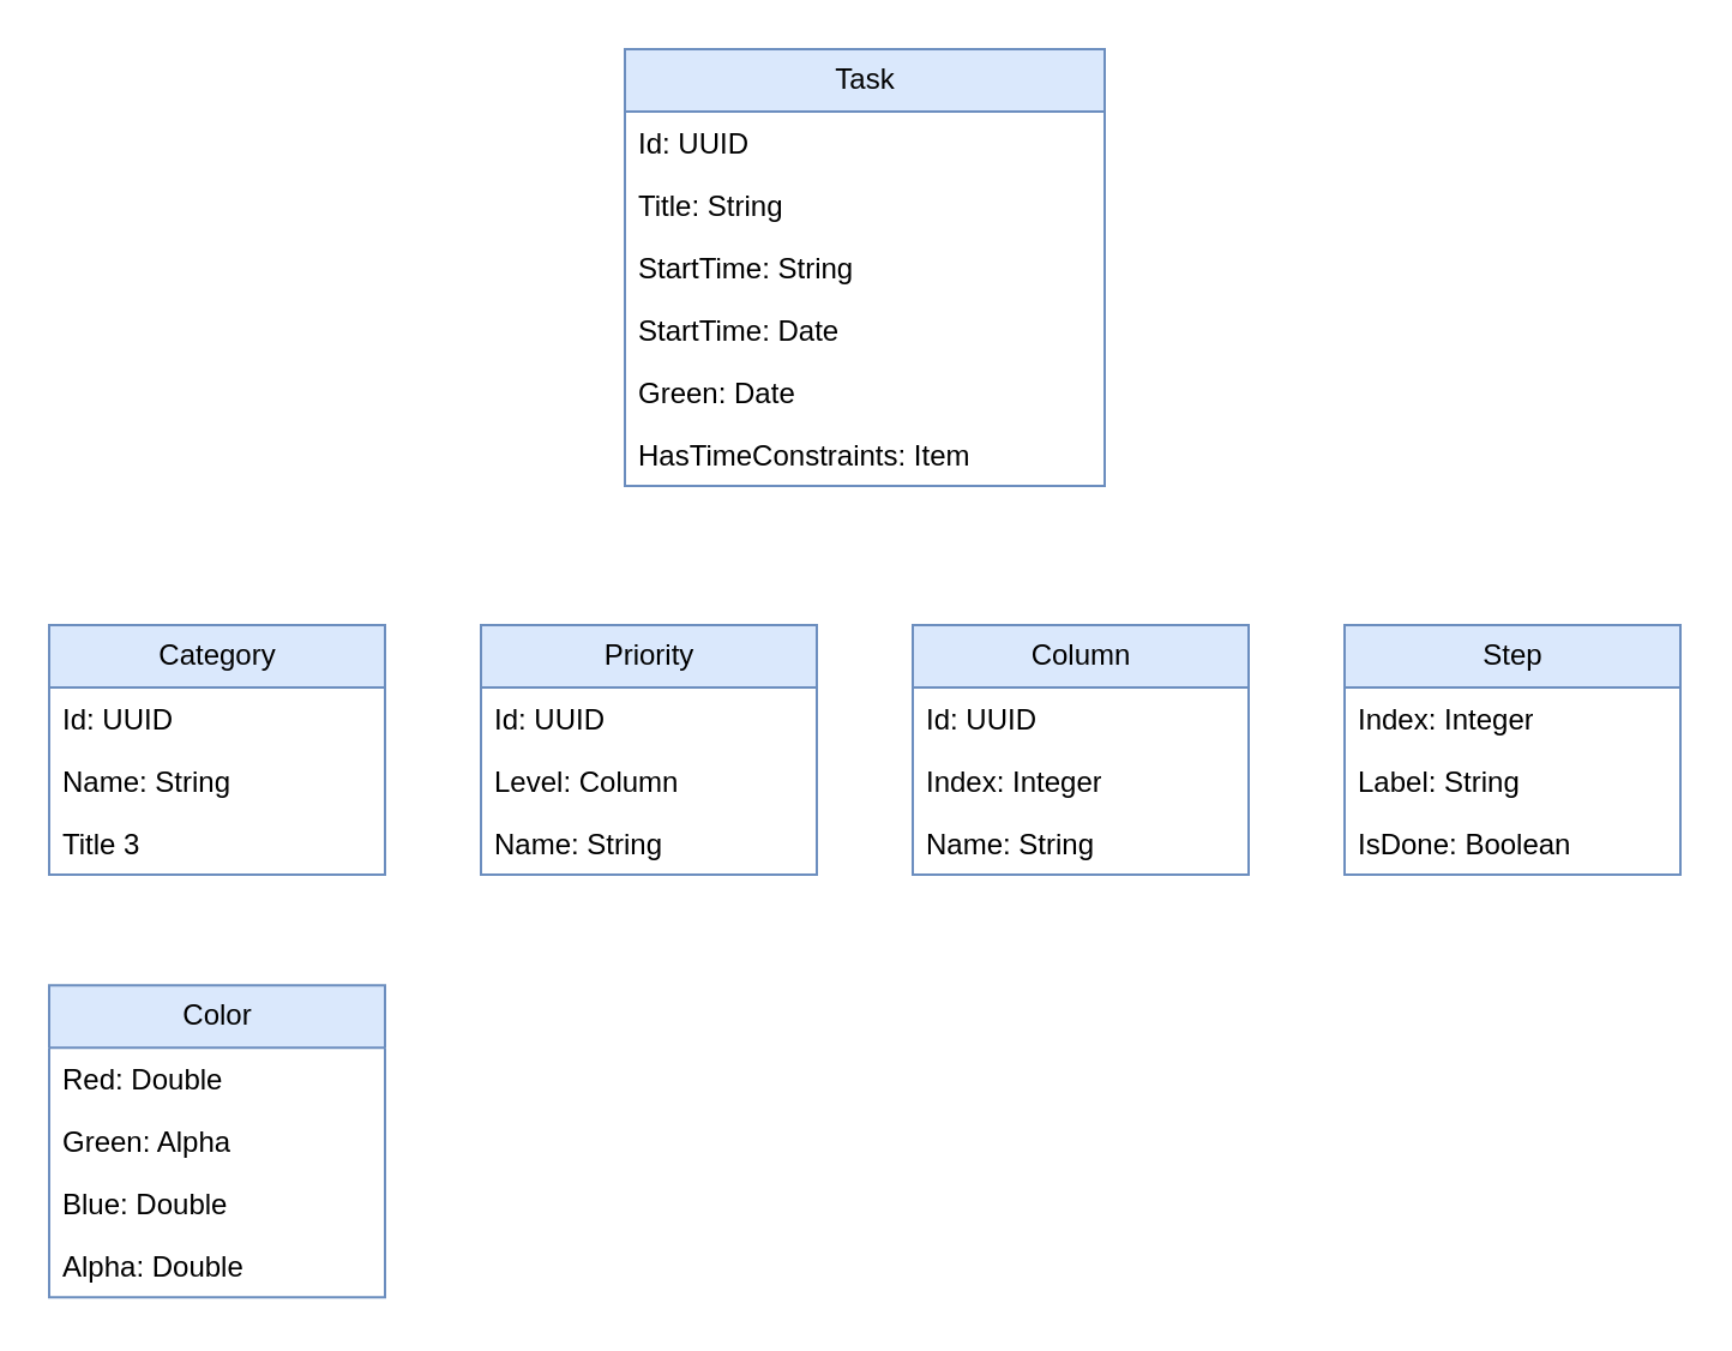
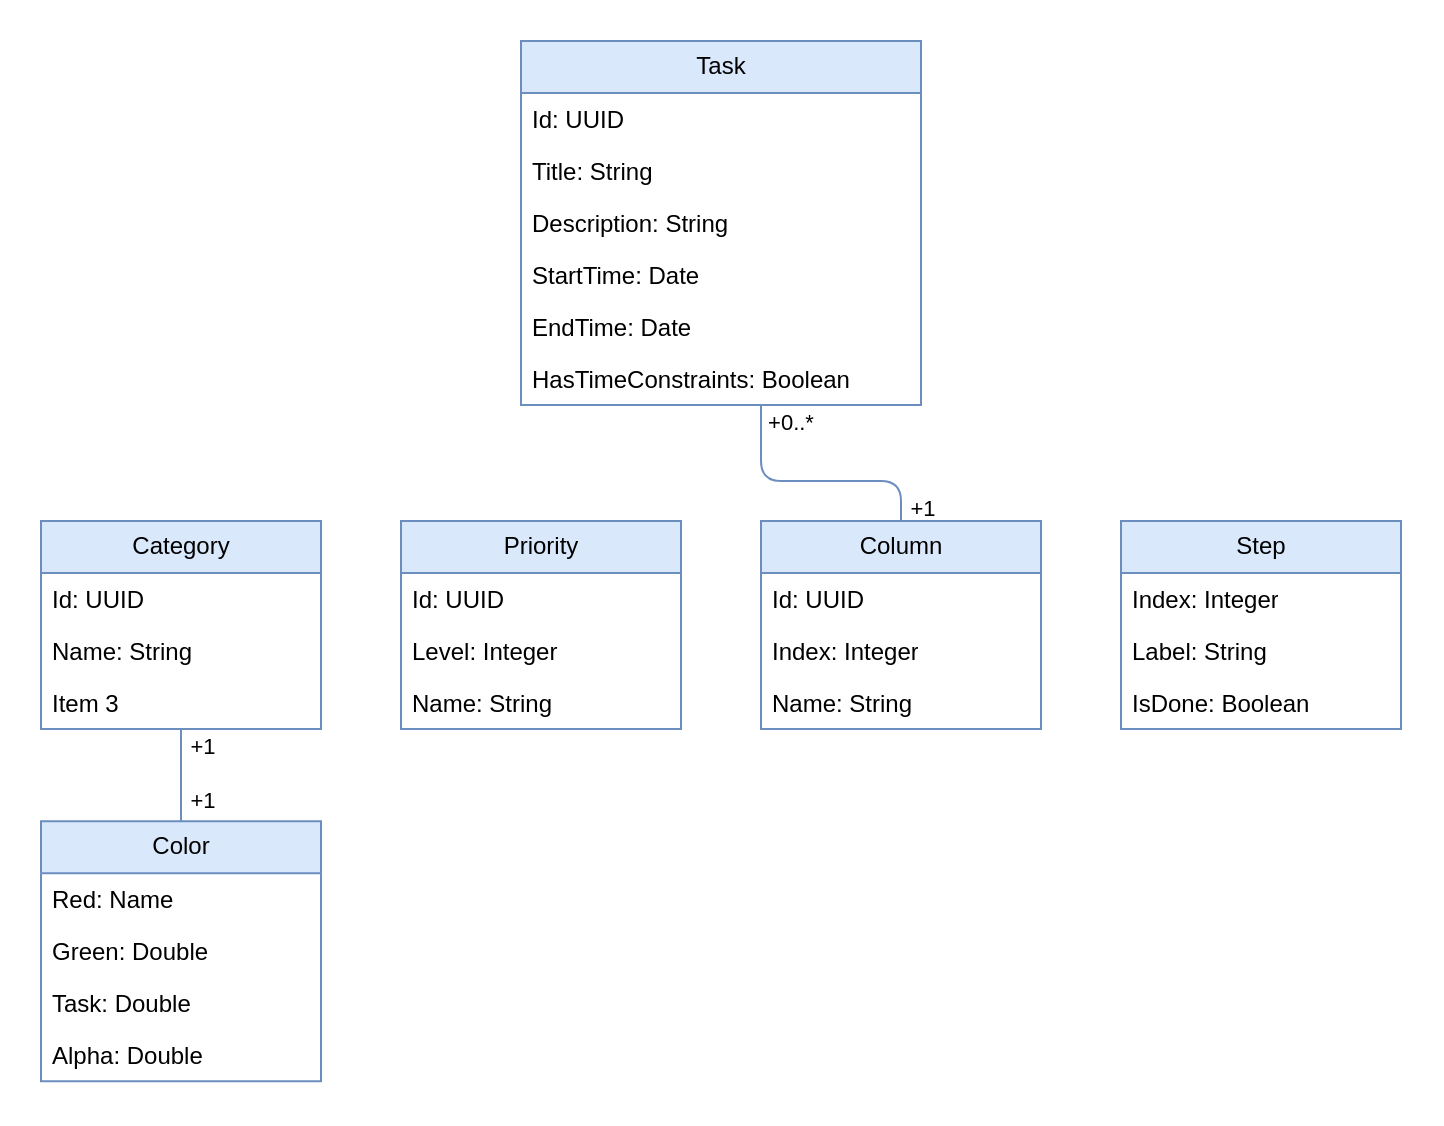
- <mxCell id="8" value="StartTime: String" style="text;align=left;verticalAlign=top;spacingLeft=4;spacingRight=4;overflow=hidden;rotatable=0;points=[[0,0.5],[1,0.5]];portConstraint=eastwest;whiteSpace=wrap;html=1;" vertex="1" parent="5"><mxGeometry y="78" width="200" height="26" as="geometry" /></mxCell>
+ <mxCell id="8" value="Description: String" style="text;align=left;verticalAlign=top;spacingLeft=4;spacingRight=4;overflow=hidden;rotatable=0;points=[[0,0.5],[1,0.5]];portConstraint=eastwest;whiteSpace=wrap;html=1;" vertex="1" parent="5"><mxGeometry y="78" width="200" height="26" as="geometry" /></mxCell>
- <mxCell id="10" value="Green: Date" style="text;align=left;verticalAlign=top;spacingLeft=4;spacingRight=4;overflow=hidden;rotatable=0;points=[[0,0.5],[1,0.5]];portConstraint=eastwest;whiteSpace=wrap;html=1;" vertex="1" parent="5"><mxGeometry y="130" width="200" height="26" as="geometry" /></mxCell>
+ <mxCell id="10" value="EndTime: Date" style="text;align=left;verticalAlign=top;spacingLeft=4;spacingRight=4;overflow=hidden;rotatable=0;points=[[0,0.5],[1,0.5]];portConstraint=eastwest;whiteSpace=wrap;html=1;" vertex="1" parent="5"><mxGeometry y="130" width="200" height="26" as="geometry" /></mxCell>
- <mxCell id="11" value="HasTimeConstraints: Item" style="text;align=left;verticalAlign=top;spacingLeft=4;spacingRight=4;overflow=hidden;rotatable=0;points=[[0,0.5],[1,0.5]];portConstraint=eastwest;whiteSpace=wrap;html=1;" vertex="1" parent="5"><mxGeometry y="156" width="200" height="26" as="geometry" /></mxCell>
+ <mxCell id="11" value="HasTimeConstraints: Boolean" style="text;align=left;verticalAlign=top;spacingLeft=4;spacingRight=4;overflow=hidden;rotatable=0;points=[[0,0.5],[1,0.5]];portConstraint=eastwest;whiteSpace=wrap;html=1;" vertex="1" parent="5"><mxGeometry y="156" width="200" height="26" as="geometry" /></mxCell>
+ <mxCell id="2" style="edgeStyle=orthogonalEdgeStyle;rounded=1;orthogonalLoop=1;jettySize=auto;html=1;entryX=0.5;entryY=0;entryDx=0;entryDy=0;fillColor=#dae8fc;strokeColor=#6c8ebf;endArrow=none;endFill=0;" edge="1" parent="1" source="5" target="21"><mxGeometry relative="1" as="geometry"><Array as="points"><mxPoint x="380" y="240" /><mxPoint x="450" y="240" /></Array></mxGeometry></mxCell>
+ <mxCell id="3" value="+1" style="edgeLabel;html=1;align=center;verticalAlign=middle;resizable=0;points=[];labelBackgroundColor=none;" vertex="1" connectable="0" parent="2"><mxGeometry x="0.722" y="2" relative="1" as="geometry"><mxPoint x="8" y="11" as="offset" /></mxGeometry></mxCell>
+ <mxCell id="4" value="+0..*" style="edgeLabel;html=1;align=center;verticalAlign=middle;resizable=0;points=[];labelBackgroundColor=none;" vertex="1" connectable="0" parent="2"><mxGeometry relative="1" as="geometry"><mxPoint x="-12" y="-30" as="offset" /></mxGeometry></mxCell>
- <mxCell id="14" value="Level: Column" style="text;align=left;verticalAlign=top;spacingLeft=4;spacingRight=4;overflow=hidden;rotatable=0;points=[[0,0.5],[1,0.5]];portConstraint=eastwest;whiteSpace=wrap;html=1;" vertex="1" parent="12"><mxGeometry y="52" width="140" height="26" as="geometry" /></mxCell>
+ <mxCell id="14" value="Level: Integer" style="text;align=left;verticalAlign=top;spacingLeft=4;spacingRight=4;overflow=hidden;rotatable=0;points=[[0,0.5],[1,0.5]];portConstraint=eastwest;whiteSpace=wrap;html=1;" vertex="1" parent="12"><mxGeometry y="52" width="140" height="26" as="geometry" /></mxCell>
- <mxCell id="35" value="Title 3" style="text;align=left;verticalAlign=top;spacingLeft=4;spacingRight=4;overflow=hidden;rotatable=0;points=[[0,0.5],[1,0.5]];portConstraint=eastwest;whiteSpace=wrap;html=1;" vertex="1" parent="32"><mxGeometry y="78" width="140" height="26" as="geometry" /></mxCell>
+ <mxCell id="35" value="Item 3" style="text;align=left;verticalAlign=top;spacingLeft=4;spacingRight=4;overflow=hidden;rotatable=0;points=[[0,0.5],[1,0.5]];portConstraint=eastwest;whiteSpace=wrap;html=1;" vertex="1" parent="32"><mxGeometry y="78" width="140" height="26" as="geometry" /></mxCell>
+ <mxCell id="29" style="edgeStyle=orthogonalEdgeStyle;rounded=0;orthogonalLoop=1;jettySize=auto;html=1;entryX=0.5;entryY=0;entryDx=0;entryDy=0;fillColor=#dae8fc;strokeColor=#6c8ebf;endArrow=none;endFill=0;" edge="1" parent="1" source="32" target="16"><mxGeometry relative="1" as="geometry" /></mxCell>
+ <mxCell id="30" value="+1" style="edgeLabel;html=1;align=center;verticalAlign=middle;resizable=0;points=[];labelBackgroundColor=none;" vertex="1" connectable="0" parent="29"><mxGeometry x="0.227" y="4" relative="1" as="geometry"><mxPoint x="6" y="7" as="offset" /></mxGeometry></mxCell>
+ <mxCell id="31" value="+1" style="edgeLabel;html=1;align=center;verticalAlign=middle;resizable=0;points=[];labelBackgroundColor=none;" vertex="1" connectable="0" parent="29"><mxGeometry x="-0.666" y="1" relative="1" as="geometry"><mxPoint x="9" as="offset" /></mxGeometry></mxCell>
- <mxCell id="17" value="Red: Double" style="text;align=left;verticalAlign=top;spacingLeft=4;spacingRight=4;overflow=hidden;rotatable=0;points=[[0,0.5],[1,0.5]];portConstraint=eastwest;whiteSpace=wrap;html=1;" vertex="1" parent="16"><mxGeometry y="26" width="140" height="26" as="geometry" /></mxCell>
+ <mxCell id="17" value="Red: Name" style="text;align=left;verticalAlign=top;spacingLeft=4;spacingRight=4;overflow=hidden;rotatable=0;points=[[0,0.5],[1,0.5]];portConstraint=eastwest;whiteSpace=wrap;html=1;" vertex="1" parent="16"><mxGeometry y="26" width="140" height="26" as="geometry" /></mxCell>
- <mxCell id="18" value="Green: Alpha" style="text;align=left;verticalAlign=top;spacingLeft=4;spacingRight=4;overflow=hidden;rotatable=0;points=[[0,0.5],[1,0.5]];portConstraint=eastwest;whiteSpace=wrap;html=1;" vertex="1" parent="16"><mxGeometry y="52" width="140" height="26" as="geometry" /></mxCell>
+ <mxCell id="18" value="Green: Double" style="text;align=left;verticalAlign=top;spacingLeft=4;spacingRight=4;overflow=hidden;rotatable=0;points=[[0,0.5],[1,0.5]];portConstraint=eastwest;whiteSpace=wrap;html=1;" vertex="1" parent="16"><mxGeometry y="52" width="140" height="26" as="geometry" /></mxCell>
- <mxCell id="19" value="Blue: Double" style="text;align=left;verticalAlign=top;spacingLeft=4;spacingRight=4;overflow=hidden;rotatable=0;points=[[0,0.5],[1,0.5]];portConstraint=eastwest;whiteSpace=wrap;html=1;" vertex="1" parent="16"><mxGeometry y="78" width="140" height="26" as="geometry" /></mxCell>
+ <mxCell id="19" value="Task: Double" style="text;align=left;verticalAlign=top;spacingLeft=4;spacingRight=4;overflow=hidden;rotatable=0;points=[[0,0.5],[1,0.5]];portConstraint=eastwest;whiteSpace=wrap;html=1;" vertex="1" parent="16"><mxGeometry y="78" width="140" height="26" as="geometry" /></mxCell>
